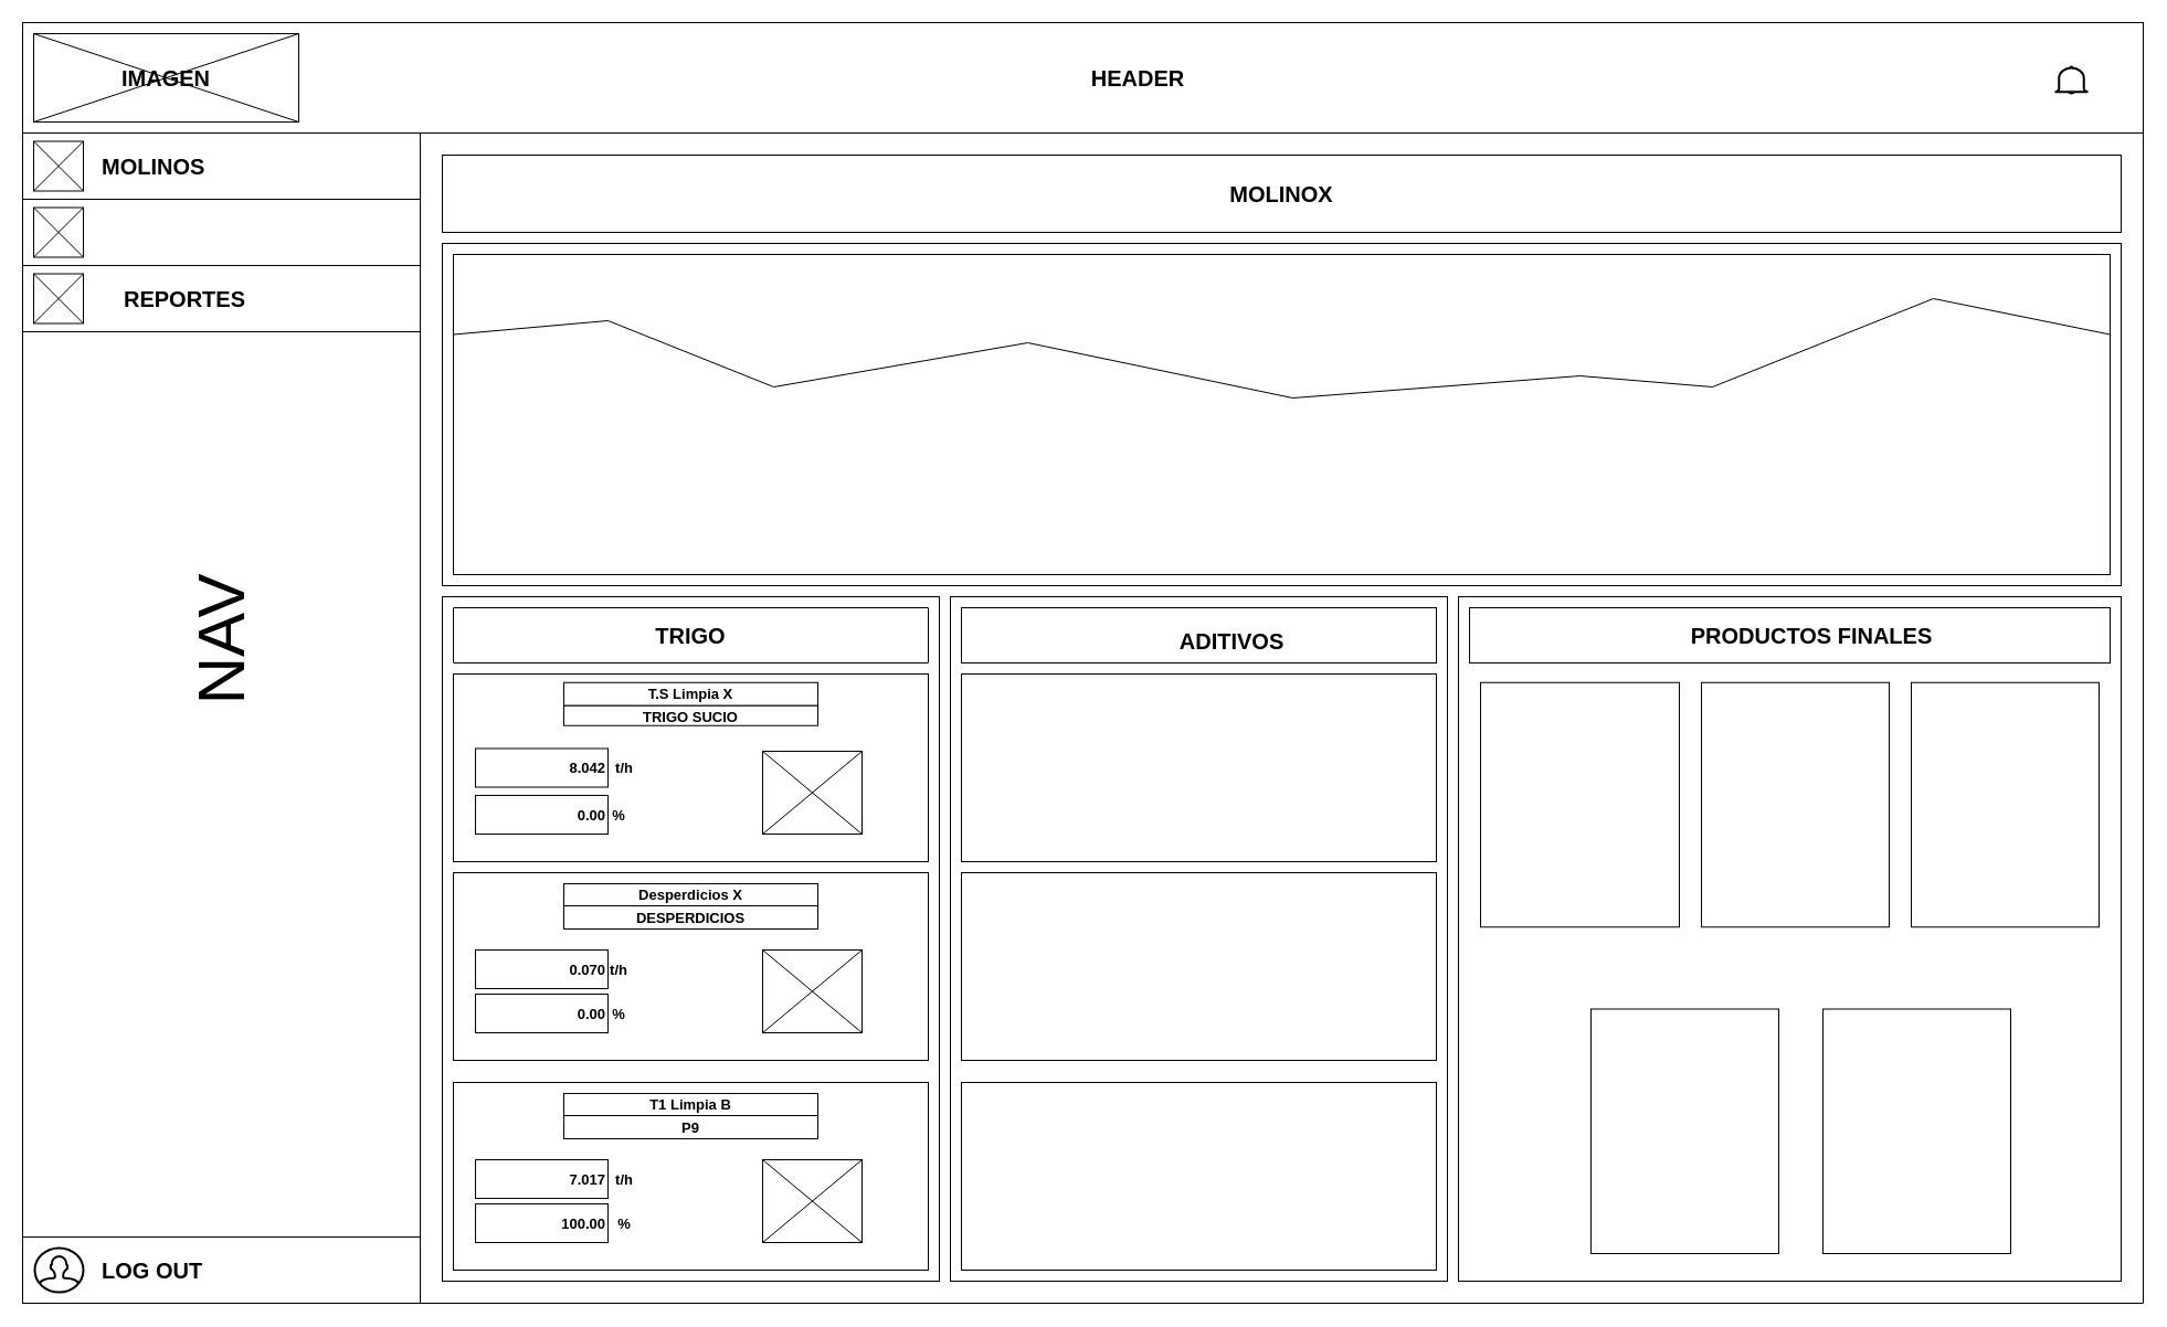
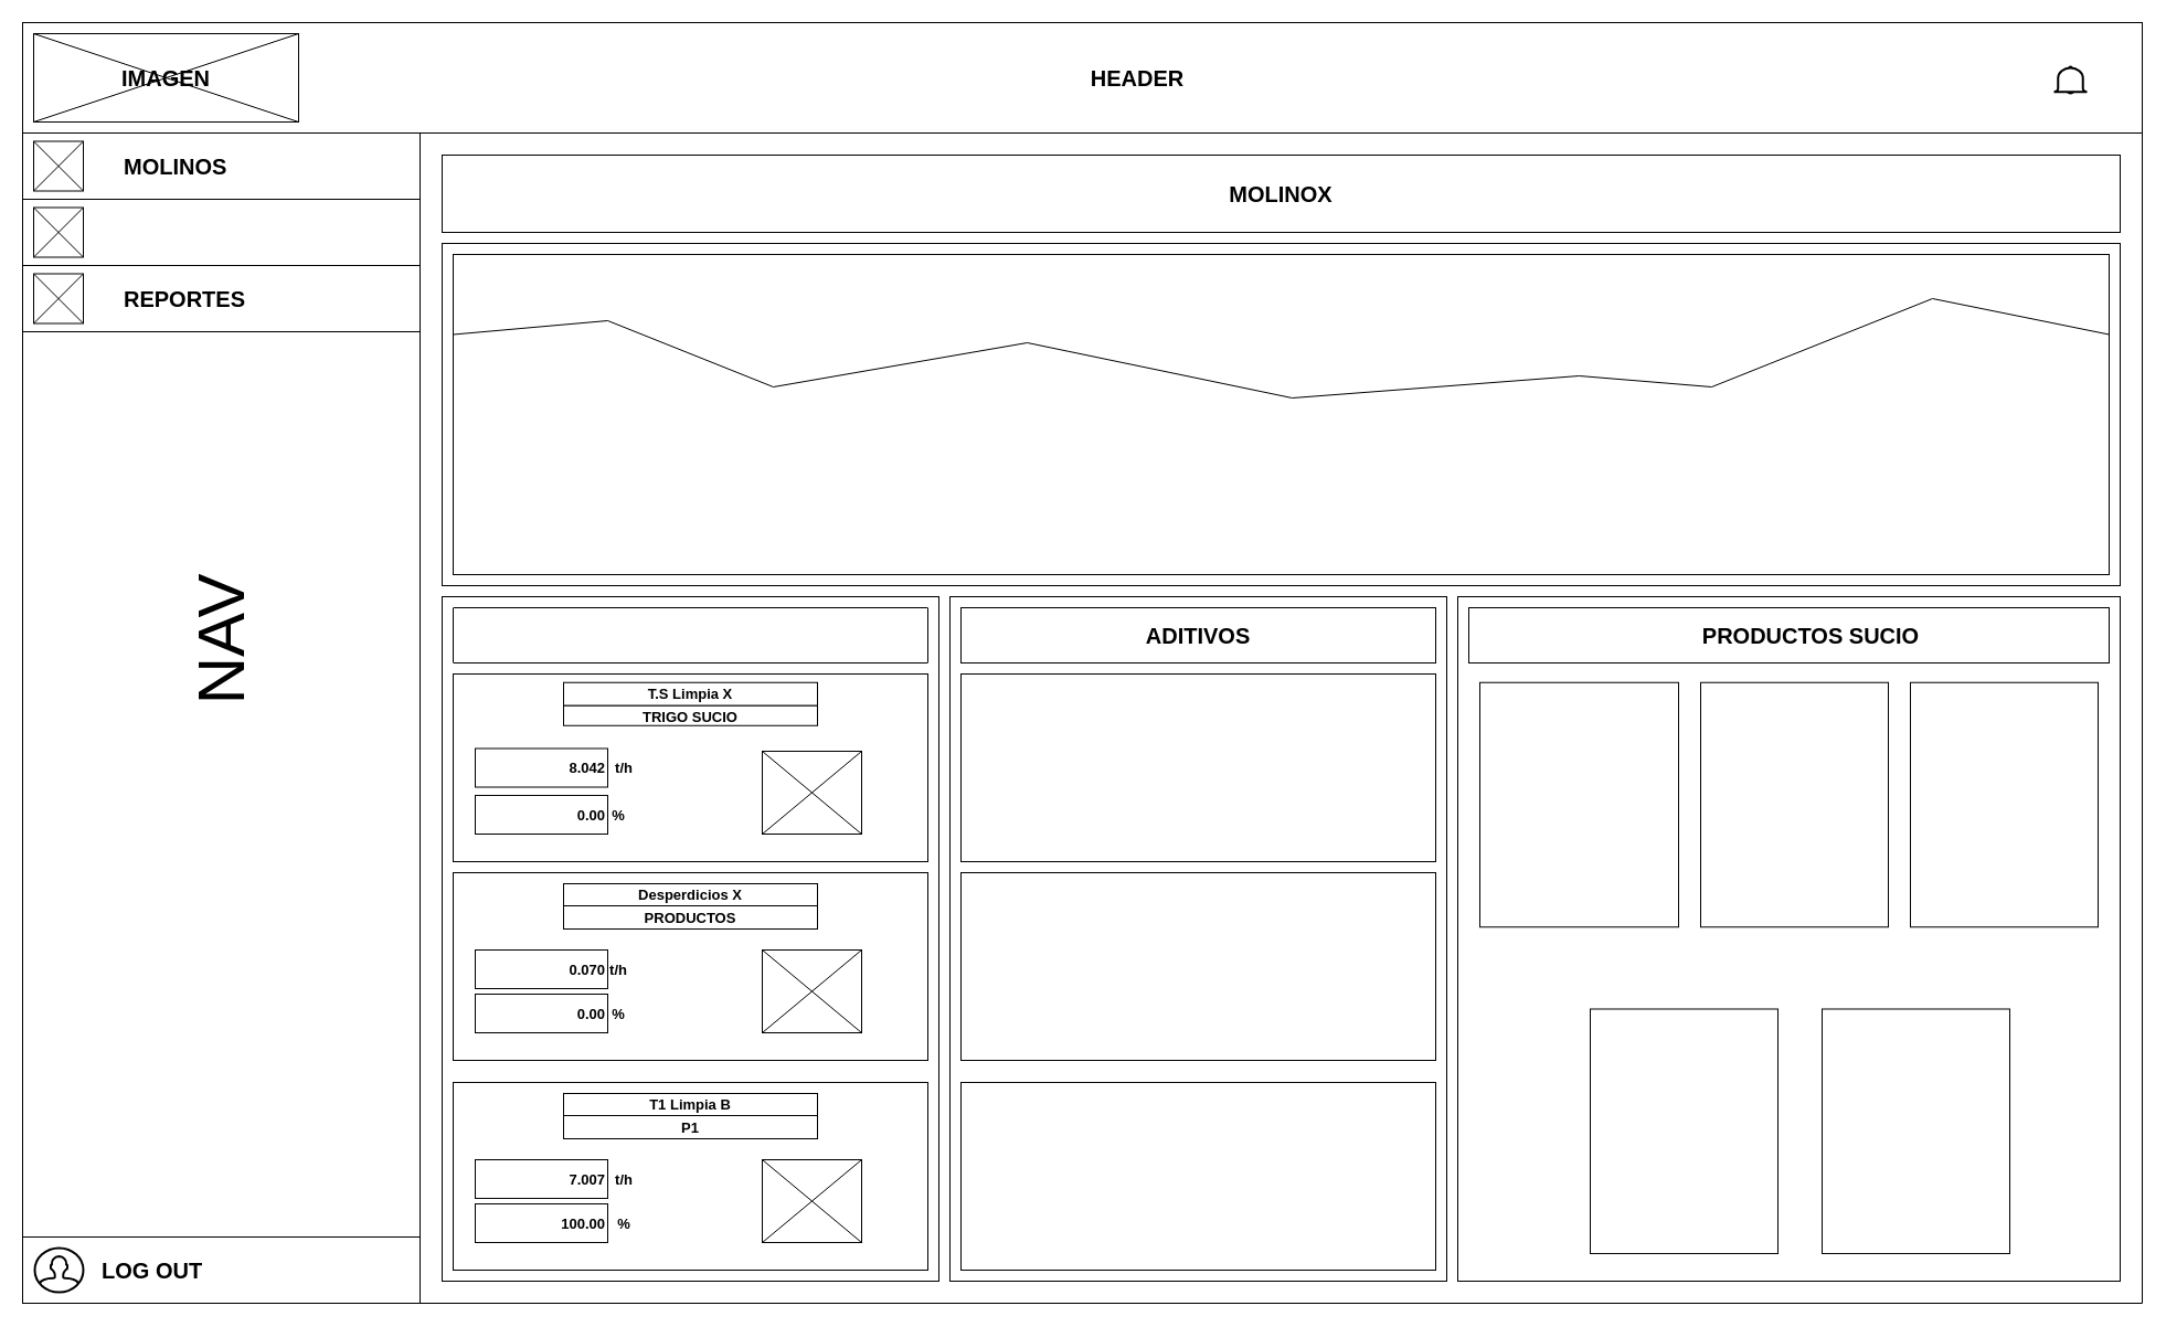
- <mxCell id="15" value="&lt;div style=&quot;&quot;&gt;&lt;span style=&quot;font-size: 20px;&quot;&gt;&lt;b&gt;MOLINOS&lt;/b&gt;&lt;/span&gt;&lt;/div&gt;" style="text;html=1;strokeColor=none;fillColor=none;align=left;verticalAlign=middle;whiteSpace=wrap;rounded=0;" parent="1" vertex="1"><mxGeometry x="90" y="135" width="120" height="30" as="geometry" /></mxCell>
+ <mxCell id="15" value="&lt;div style=&quot;&quot;&gt;&lt;span style=&quot;font-size: 20px;&quot;&gt;&lt;b&gt;MOLINOS&lt;/b&gt;&lt;/span&gt;&lt;/div&gt;" style="text;html=1;strokeColor=none;fillColor=none;align=left;verticalAlign=middle;whiteSpace=wrap;rounded=0;" parent="1" vertex="1"><mxGeometry x="110" y="135" width="120" height="30" as="geometry" /></mxCell>
- <mxCell id="42" value="&lt;div style=&quot;text-align: justify;&quot;&gt;&lt;span style=&quot;font-size: 20px;&quot;&gt;&lt;b&gt;TRIGO&lt;/b&gt;&lt;/span&gt;&lt;/div&gt;" style="text;html=1;strokeColor=none;fillColor=none;align=center;verticalAlign=middle;whiteSpace=wrap;rounded=0;" parent="1" vertex="1"><mxGeometry x="495" y="560" width="260" height="30" as="geometry" /></mxCell>
- <mxCell id="89" value="&lt;div style=&quot;text-align: justify;&quot;&gt;&lt;span style=&quot;font-size: 20px;&quot;&gt;&lt;b&gt;PRODUCTOS FINALES&lt;/b&gt;&lt;/span&gt;&lt;/div&gt;" style="text;html=1;strokeColor=none;fillColor=none;align=center;verticalAlign=middle;whiteSpace=wrap;rounded=0;" vertex="1" parent="1"><mxGeometry x="1510" y="560" width="260" height="30" as="geometry" /></mxCell>
+ <mxCell id="89" value="&lt;div style=&quot;text-align: justify;&quot;&gt;&lt;span style=&quot;font-size: 20px;&quot;&gt;&lt;b&gt;PRODUCTOS SUCIO&lt;/b&gt;&lt;/span&gt;&lt;/div&gt;" style="text;html=1;strokeColor=none;fillColor=none;align=center;verticalAlign=middle;whiteSpace=wrap;rounded=0;" vertex="1" parent="1"><mxGeometry x="1510" y="560" width="260" height="30" as="geometry" /></mxCell>
- <mxCell id="43" value="&lt;div style=&quot;text-align: justify;&quot;&gt;&lt;span style=&quot;font-size: 20px;&quot;&gt;&lt;b&gt;ADITIVOS&lt;/b&gt;&lt;/span&gt;&lt;/div&gt;" style="text;html=1;strokeColor=none;fillColor=none;align=center;verticalAlign=middle;whiteSpace=wrap;rounded=0;" parent="1" vertex="1"><mxGeometry x="985" y="565" width="260" height="30" as="geometry" /></mxCell>
+ <mxCell id="43" value="&lt;div style=&quot;text-align: justify;&quot;&gt;&lt;span style=&quot;font-size: 20px;&quot;&gt;&lt;b&gt;ADITIVOS&lt;/b&gt;&lt;/span&gt;&lt;/div&gt;" style="text;html=1;strokeColor=none;fillColor=none;align=center;verticalAlign=middle;whiteSpace=wrap;rounded=0;" parent="1" vertex="1"><mxGeometry x="955" y="560" width="260" height="30" as="geometry" /></mxCell>
- <mxCell id="63" value="&lt;div style=&quot;text-align: justify; font-size: 13px;&quot;&gt;&lt;b&gt;DESPERDICIOS&lt;/b&gt;&lt;/div&gt;" style="text;html=1;strokeColor=none;fillColor=none;align=center;verticalAlign=middle;whiteSpace=wrap;rounded=0;fontSize=13;" parent="1" vertex="1"><mxGeometry x="510" y="820" width="230" height="21" as="geometry" /></mxCell>
+ <mxCell id="63" value="&lt;div style=&quot;text-align: justify; font-size: 13px;&quot;&gt;&lt;b&gt;PRODUCTOS&lt;/b&gt;&lt;/div&gt;" style="text;html=1;strokeColor=none;fillColor=none;align=center;verticalAlign=middle;whiteSpace=wrap;rounded=0;fontSize=13;" parent="1" vertex="1"><mxGeometry x="510" y="820" width="230" height="21" as="geometry" /></mxCell>
- <mxCell id="76" value="&lt;div style=&quot;text-align: justify; font-size: 13px;&quot;&gt;&lt;b&gt;P9&lt;/b&gt;&lt;/div&gt;" style="text;html=1;strokeColor=none;fillColor=none;align=center;verticalAlign=middle;whiteSpace=wrap;rounded=0;fontSize=13;" parent="1" vertex="1"><mxGeometry x="510" y="1010" width="230" height="21" as="geometry" /></mxCell>
+ <mxCell id="76" value="&lt;div style=&quot;text-align: justify; font-size: 13px;&quot;&gt;&lt;b&gt;P1&lt;/b&gt;&lt;/div&gt;" style="text;html=1;strokeColor=none;fillColor=none;align=center;verticalAlign=middle;whiteSpace=wrap;rounded=0;fontSize=13;" parent="1" vertex="1"><mxGeometry x="510" y="1010" width="230" height="21" as="geometry" /></mxCell>
- <mxCell id="78" value="&lt;div style=&quot;font-size: 13px;&quot;&gt;&lt;span style=&quot;font-size: 13px;&quot;&gt;&lt;b style=&quot;font-size: 13px;&quot;&gt;7.017&lt;/b&gt;&lt;/span&gt;&lt;/div&gt;" style="text;html=1;strokeColor=none;fillColor=none;align=right;verticalAlign=middle;whiteSpace=wrap;rounded=0;fontSize=13;labelPosition=center;verticalLabelPosition=middle;" parent="1" vertex="1"><mxGeometry x="430" y="1057" width="120" height="21" as="geometry" /></mxCell>
+ <mxCell id="78" value="&lt;div style=&quot;font-size: 13px;&quot;&gt;&lt;span style=&quot;font-size: 13px;&quot;&gt;&lt;b style=&quot;font-size: 13px;&quot;&gt;7.007&lt;/b&gt;&lt;/span&gt;&lt;/div&gt;" style="text;html=1;strokeColor=none;fillColor=none;align=right;verticalAlign=middle;whiteSpace=wrap;rounded=0;fontSize=13;labelPosition=center;verticalLabelPosition=middle;" parent="1" vertex="1"><mxGeometry x="430" y="1057" width="120" height="21" as="geometry" /></mxCell>
